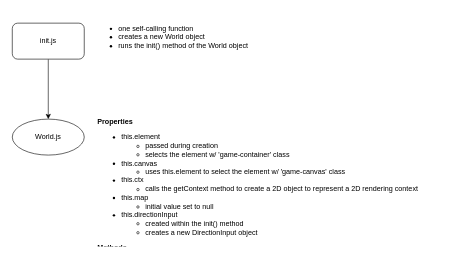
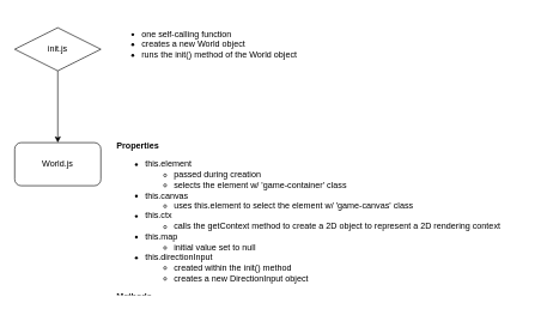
- <mxCell id="3" value="init.js" style="rounded=1;whiteSpace=wrap;html=1;" vertex="1" parent="1"><mxGeometry x="20" y="38" width="120" height="60" as="geometry" /></mxCell>
+ <mxCell id="3" value="init.js" style="rhombus;whiteSpace=wrap;html=1;" vertex="1" parent="1"><mxGeometry x="20" y="38" width="120" height="60" as="geometry" /></mxCell>
- <mxCell id="5" value="World.js" style="ellipse;whiteSpace=wrap;html=1;" vertex="1" parent="1"><mxGeometry x="20" y="198" width="120" height="60" as="geometry" /></mxCell>
+ <mxCell id="5" value="World.js" style="rounded=1;whiteSpace=wrap;html=1;" vertex="1" parent="1"><mxGeometry x="20" y="198" width="120" height="60" as="geometry" /></mxCell>
